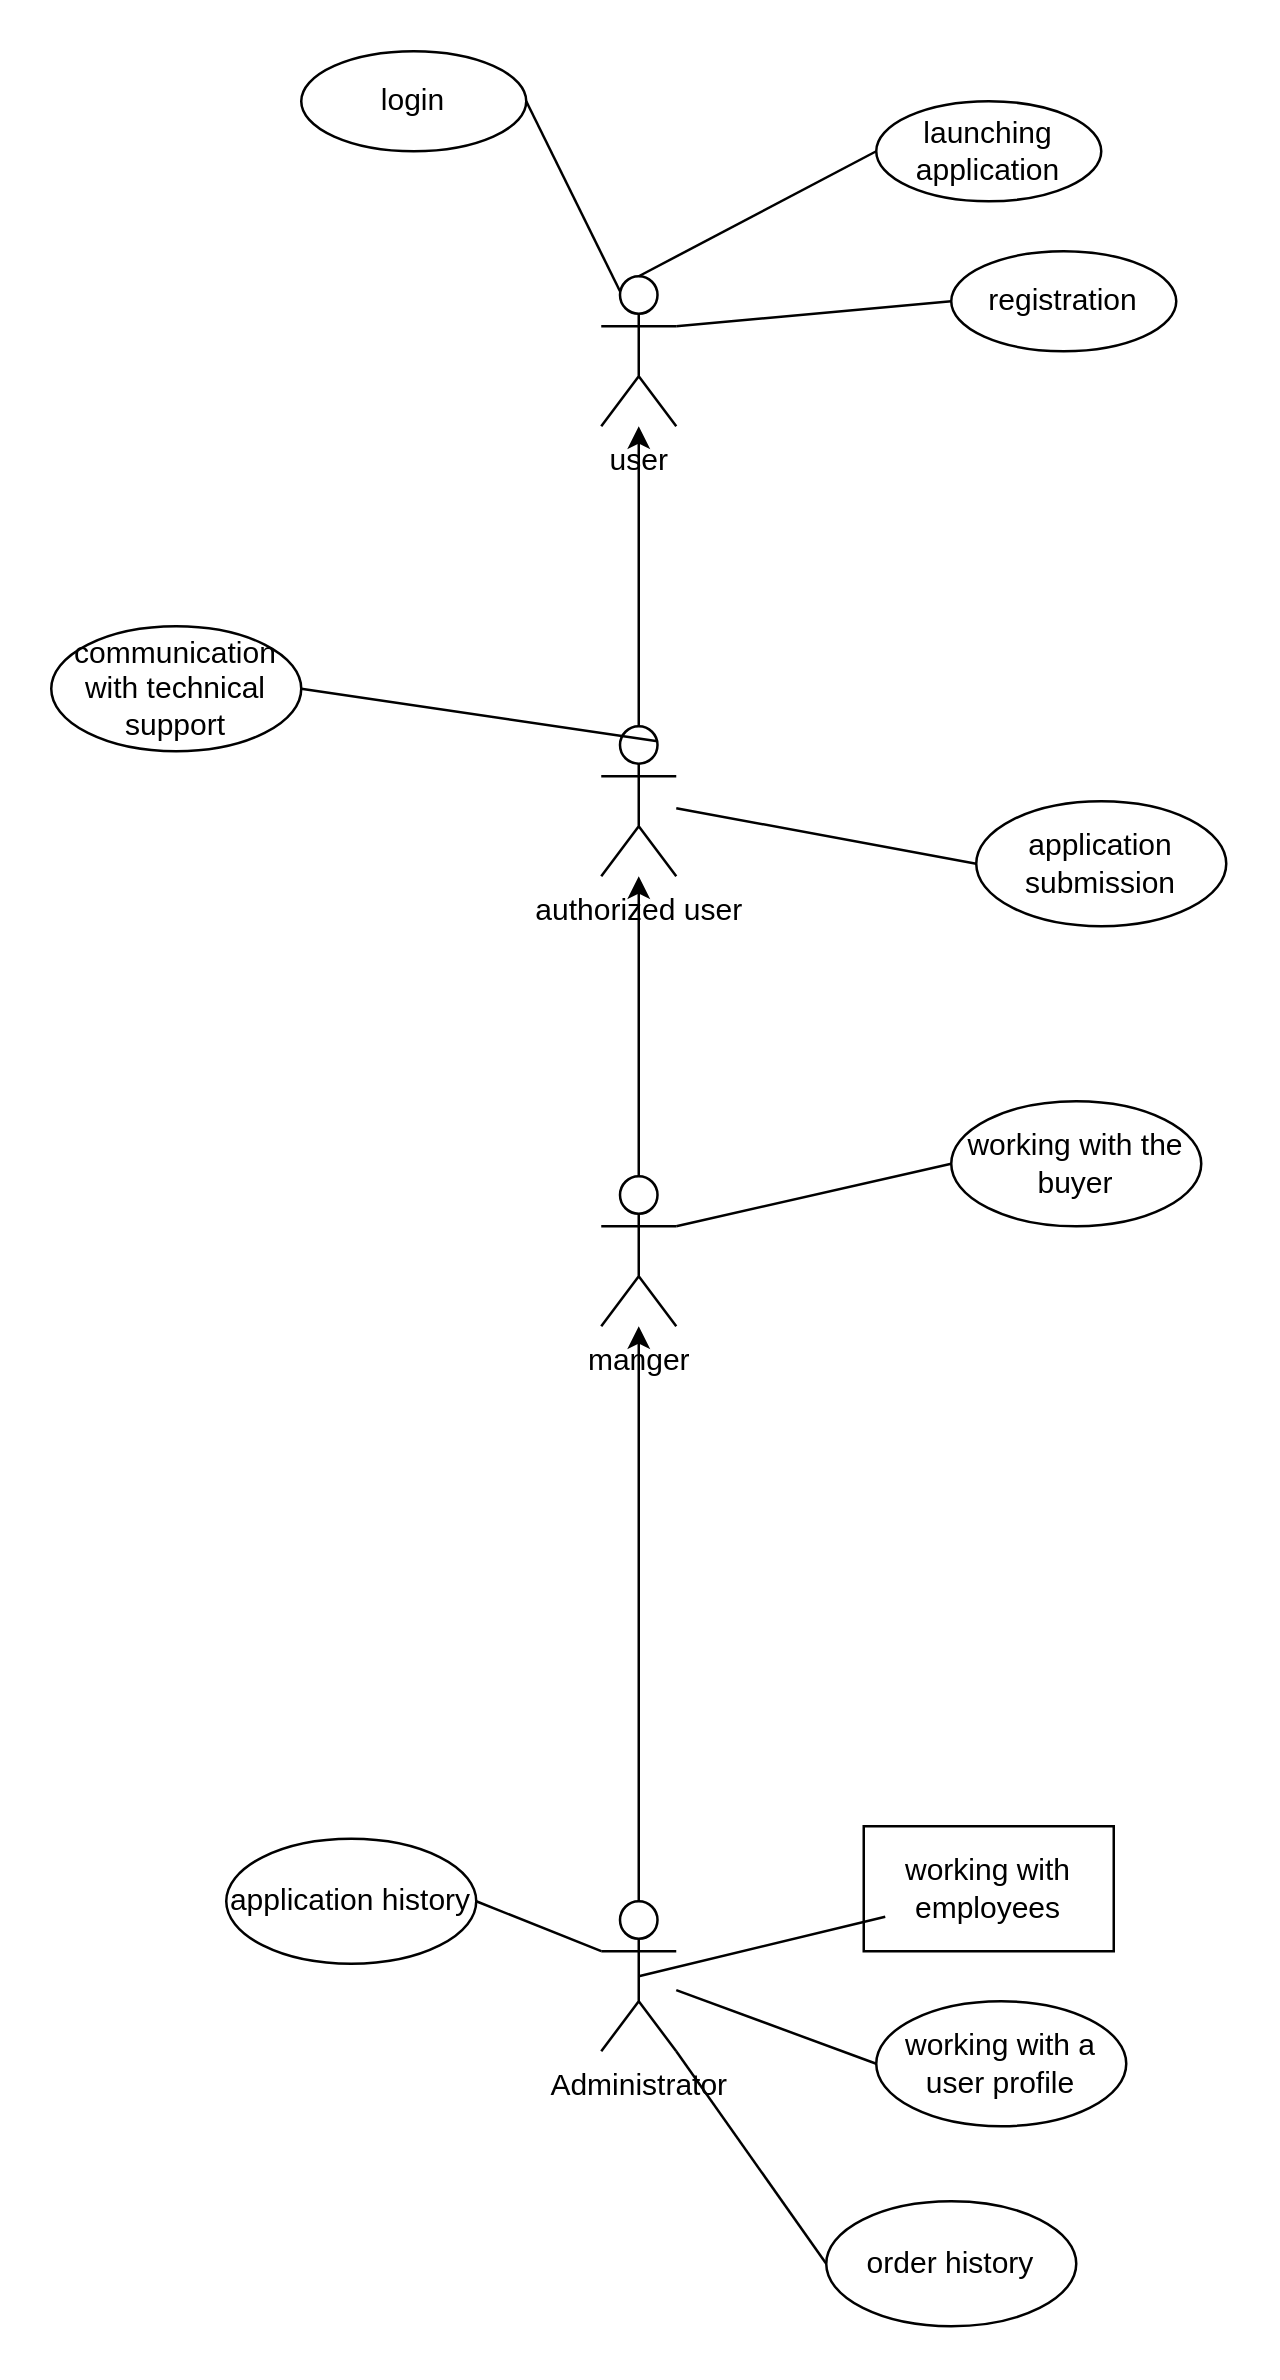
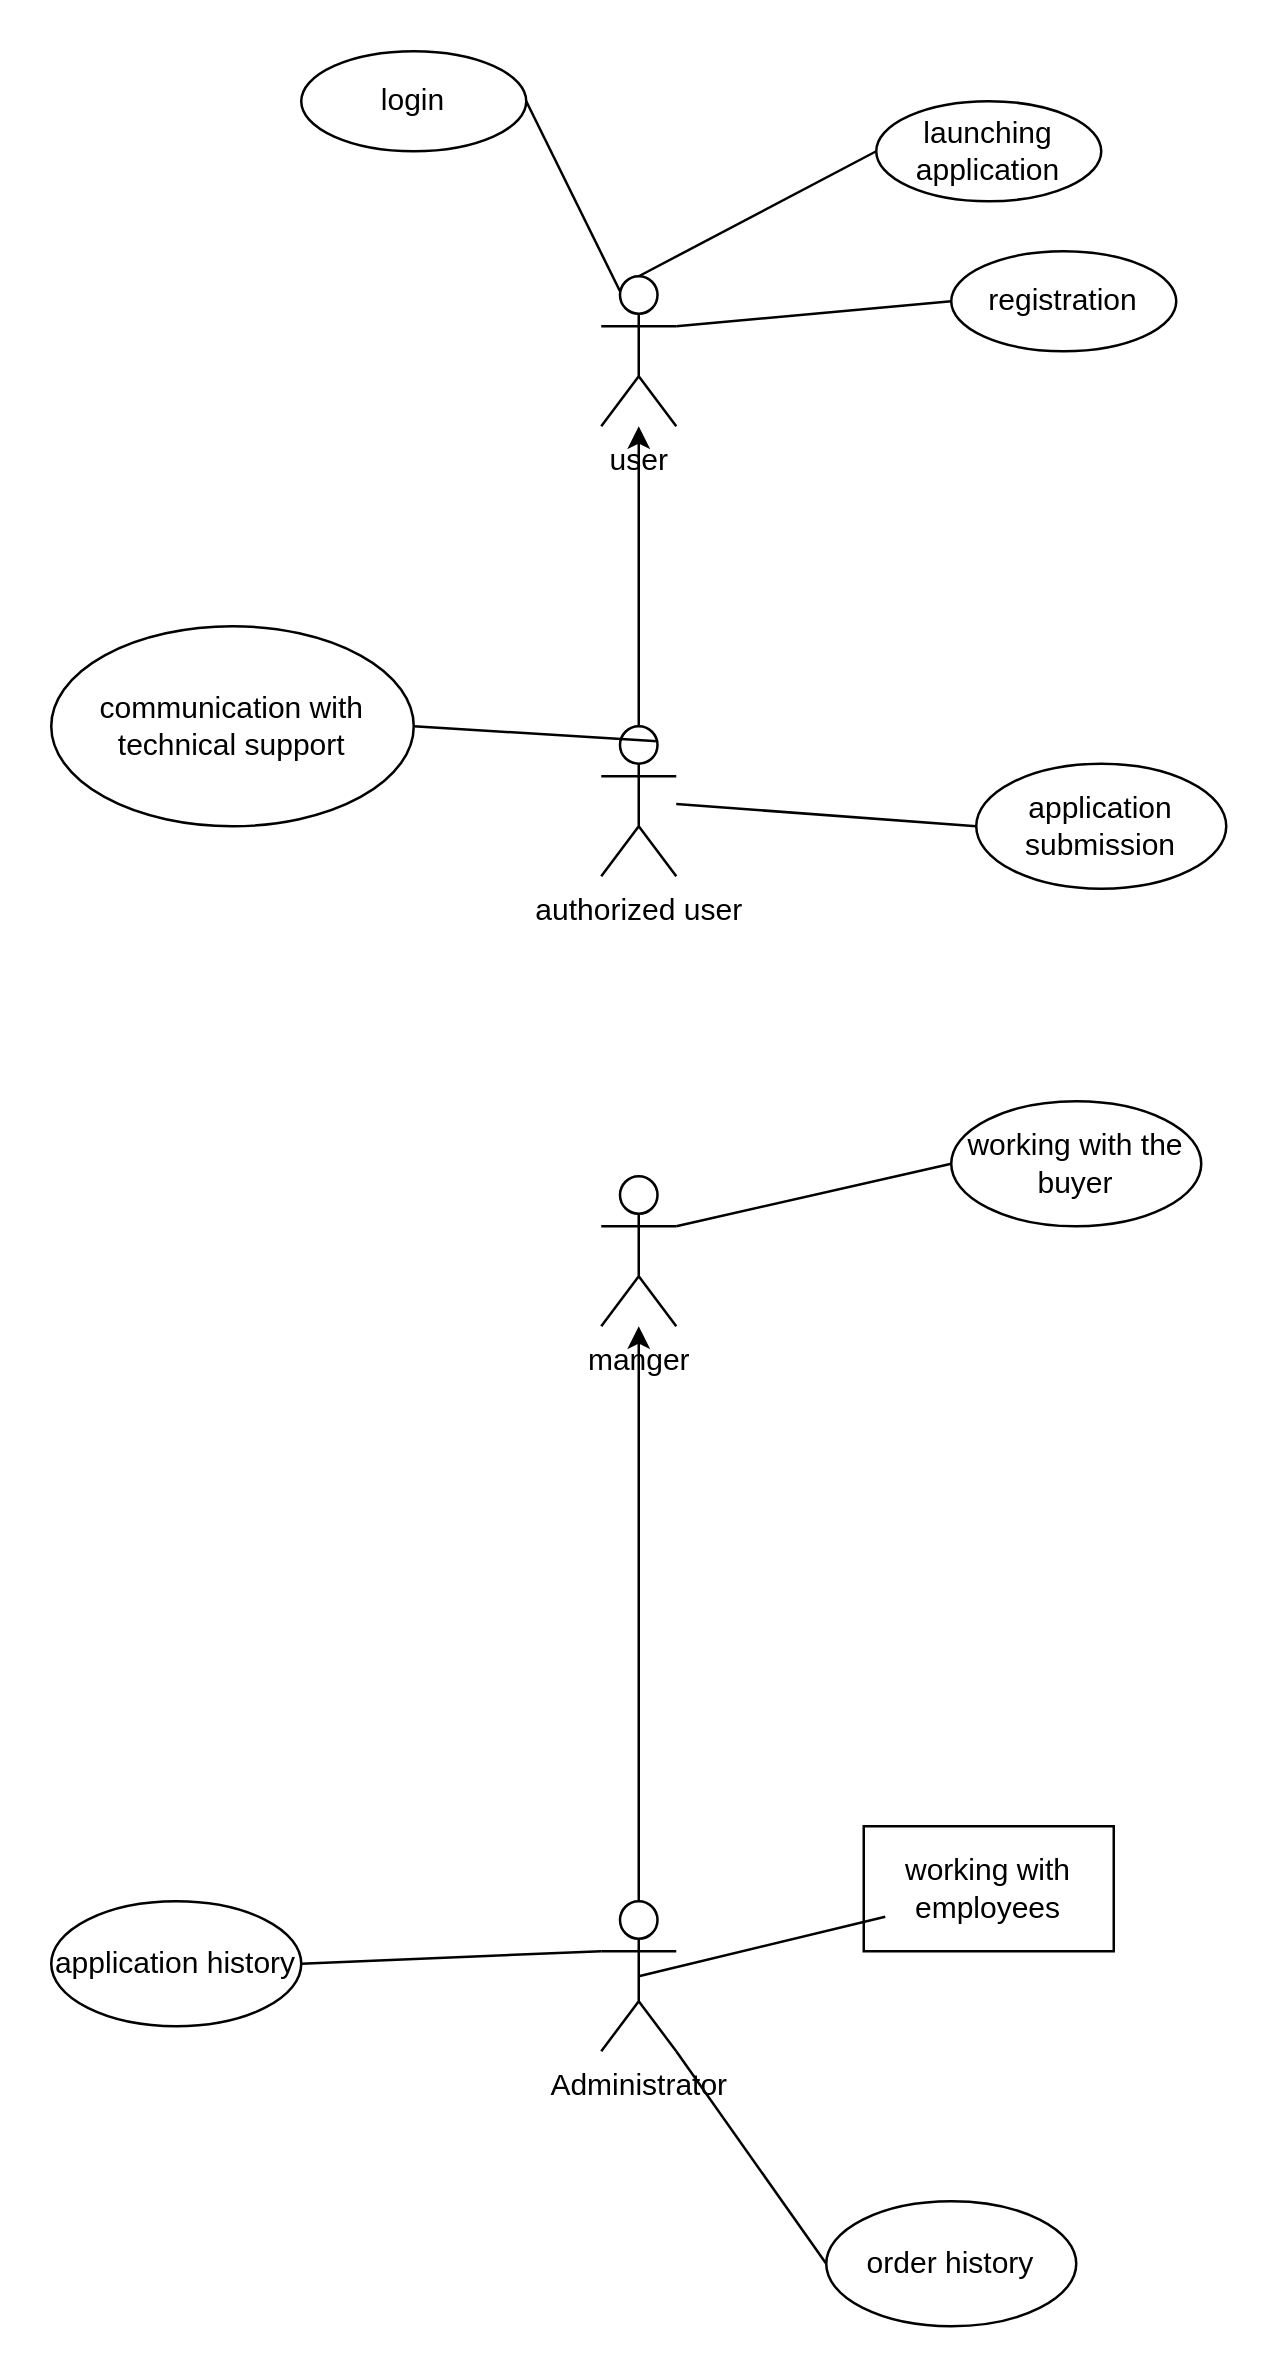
- <mxCell id="9" value="communication with technical support" style="ellipse;whiteSpace=wrap;html=1;" vertex="1" parent="1"><mxGeometry x="20" y="250" width="100" height="50" as="geometry" /></mxCell>
+ <mxCell id="9" value="communication with technical support" style="ellipse;whiteSpace=wrap;html=1;" vertex="1" parent="1"><mxGeometry x="20" y="250" width="145" height="80" as="geometry" /></mxCell>
- <mxCell id="11" value="application submission" style="ellipse;whiteSpace=wrap;html=1;" vertex="1" parent="1"><mxGeometry x="390" y="320" width="100" height="50" as="geometry" /></mxCell>
+ <mxCell id="11" value="application submission" style="ellipse;whiteSpace=wrap;html=1;" vertex="1" parent="1"><mxGeometry x="390" y="305" width="100" height="50" as="geometry" /></mxCell>
- <mxCell id="15" style="edgeStyle=orthogonalEdgeStyle;rounded=0;orthogonalLoop=1;jettySize=auto;html=1;" edge="1" parent="1" source="16" target="5"><mxGeometry relative="1" as="geometry" /></mxCell>
- <mxCell id="24" value="application history" style="ellipse;whiteSpace=wrap;html=1;" vertex="1" parent="1"><mxGeometry x="90" y="735" width="100" height="50" as="geometry" /></mxCell>
+ <mxCell id="24" value="application history" style="ellipse;whiteSpace=wrap;html=1;" vertex="1" parent="1"><mxGeometry x="20" y="760" width="100" height="50" as="geometry" /></mxCell>
- <mxCell id="26" value="" style="endArrow=none;html=1;rounded=0;entryX=0;entryY=0.5;entryDx=0;entryDy=0;" edge="1" parent="1" source="20" target="22"><mxGeometry width="50" height="50" relative="1" as="geometry"><mxPoint x="265" y="800" as="sourcePoint" /><mxPoint x="364" y="776" as="targetPoint" /></mxGeometry></mxCell>
- <mxCell id="22" value="working with a user profile" style="ellipse;whiteSpace=wrap;html=1;" vertex="1" parent="1"><mxGeometry x="350" y="800" width="100" height="50" as="geometry" /></mxCell>
